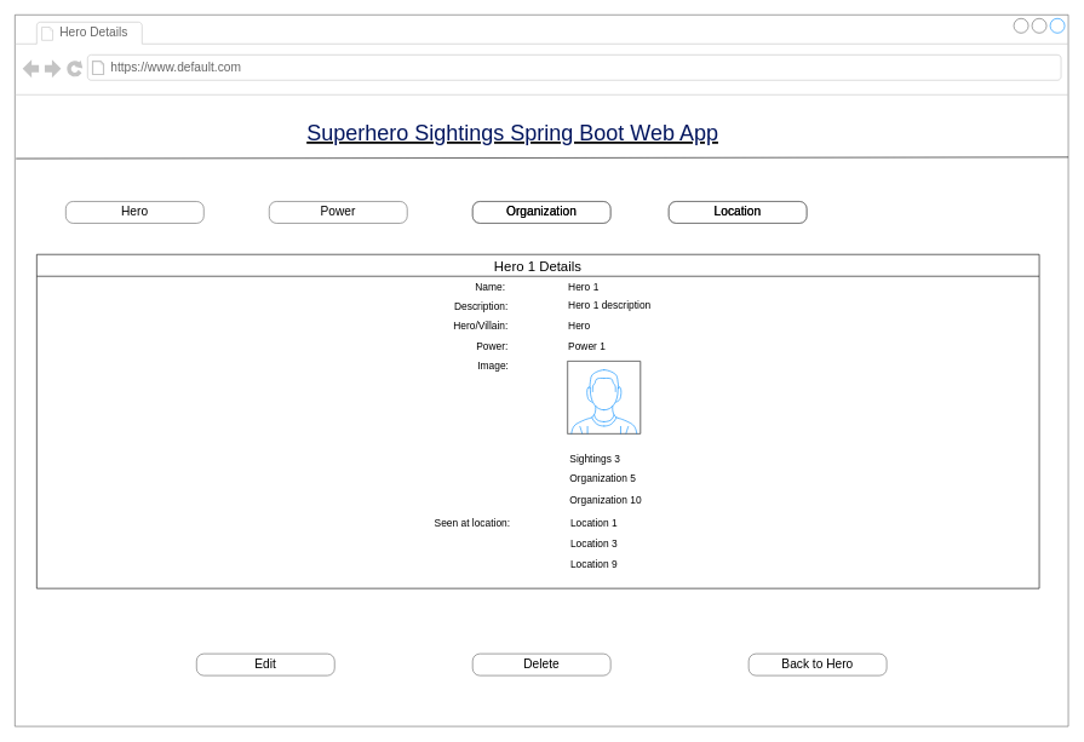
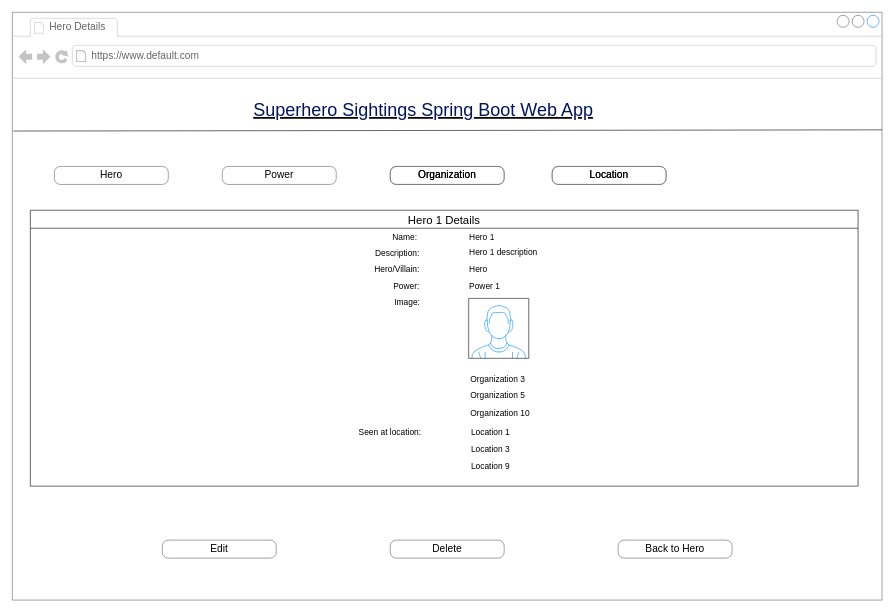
- <mxCell id="28" value="Sightings 3" style="text;html=1;strokeColor=none;fillColor=none;align=left;verticalAlign=middle;whiteSpace=wrap;rounded=0;fontSize=14;fontStyle=0" parent="1" vertex="1"><mxGeometry x="782" y="617" width="431" height="30" as="geometry" /></mxCell>
+ <mxCell id="28" value="Organization 3" style="text;html=1;strokeColor=none;fillColor=none;align=left;verticalAlign=middle;whiteSpace=wrap;rounded=0;fontSize=14;fontStyle=0" parent="1" vertex="1"><mxGeometry x="782" y="617" width="431" height="30" as="geometry" /></mxCell>
